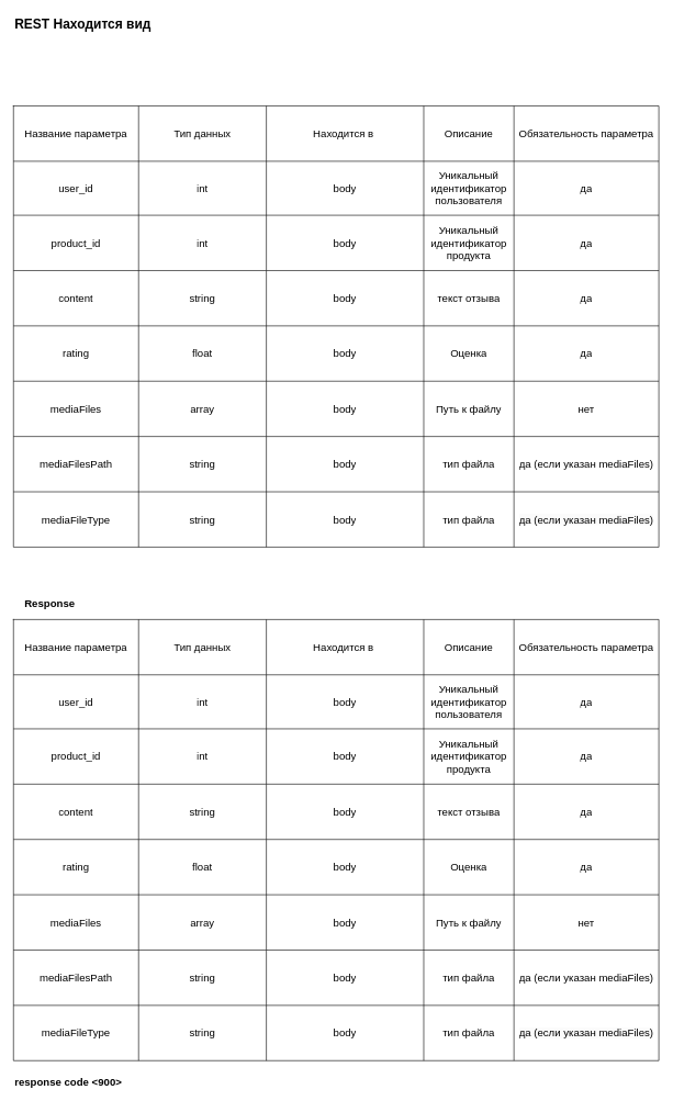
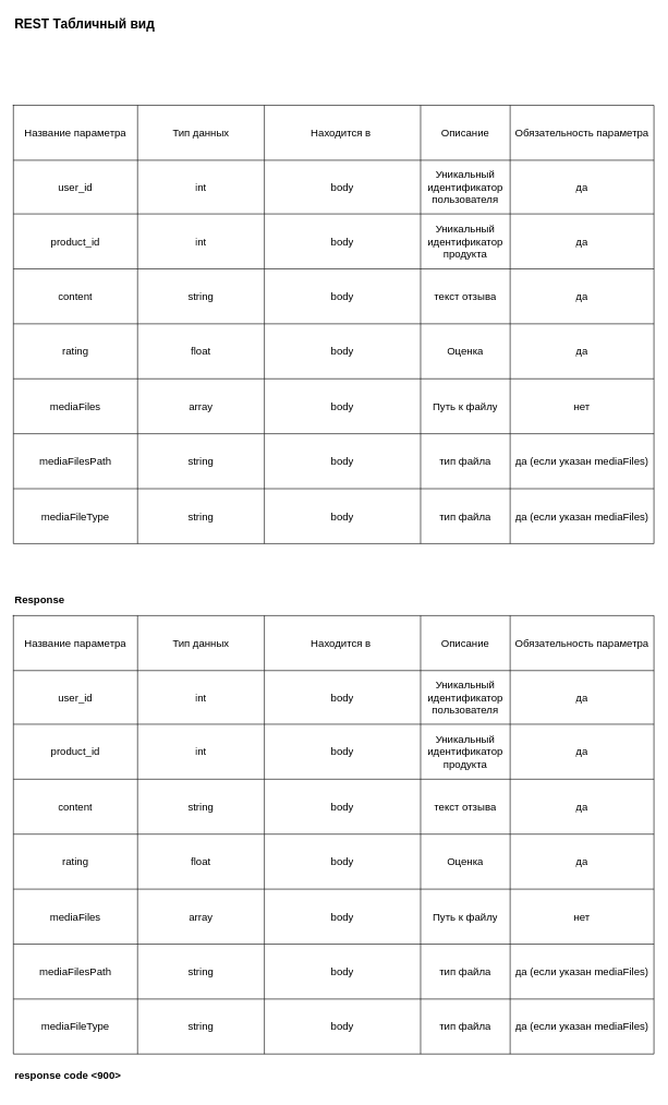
- <mxCell id="102" value="&lt;span style=&quot;font-size: 20px;&quot;&gt;&lt;b&gt;REST Находится вид&lt;/b&gt;&lt;/span&gt;" style="text;html=1;align=left;verticalAlign=middle;whiteSpace=wrap;rounded=0;" vertex="1" parent="1"><mxGeometry x="20" y="20" width="310" height="30" as="geometry" /></mxCell>
+ <mxCell id="102" value="&lt;span style=&quot;font-size: 20px;&quot;&gt;&lt;b&gt;REST Табличный вид&lt;/b&gt;&lt;/span&gt;" style="text;html=1;align=left;verticalAlign=middle;whiteSpace=wrap;rounded=0;" vertex="1" parent="1"><mxGeometry x="20" y="20" width="310" height="30" as="geometry" /></mxCell>
- <mxCell id="101" value="&lt;font style=&quot;font-size: 16px;&quot;&gt;&lt;b&gt;Response&lt;/b&gt;&lt;/font&gt;" style="text;html=1;align=left;verticalAlign=middle;whiteSpace=wrap;rounded=0;" vertex="1" parent="1"><mxGeometry x="35" y="900" width="99" height="30" as="geometry" /></mxCell>
+ <mxCell id="101" value="&lt;font style=&quot;font-size: 16px;&quot;&gt;&lt;b&gt;Response&lt;/b&gt;&lt;/font&gt;" style="text;html=1;align=left;verticalAlign=middle;whiteSpace=wrap;rounded=0;" vertex="1" parent="1"><mxGeometry x="20" y="900" width="99" height="30" as="geometry" /></mxCell>
